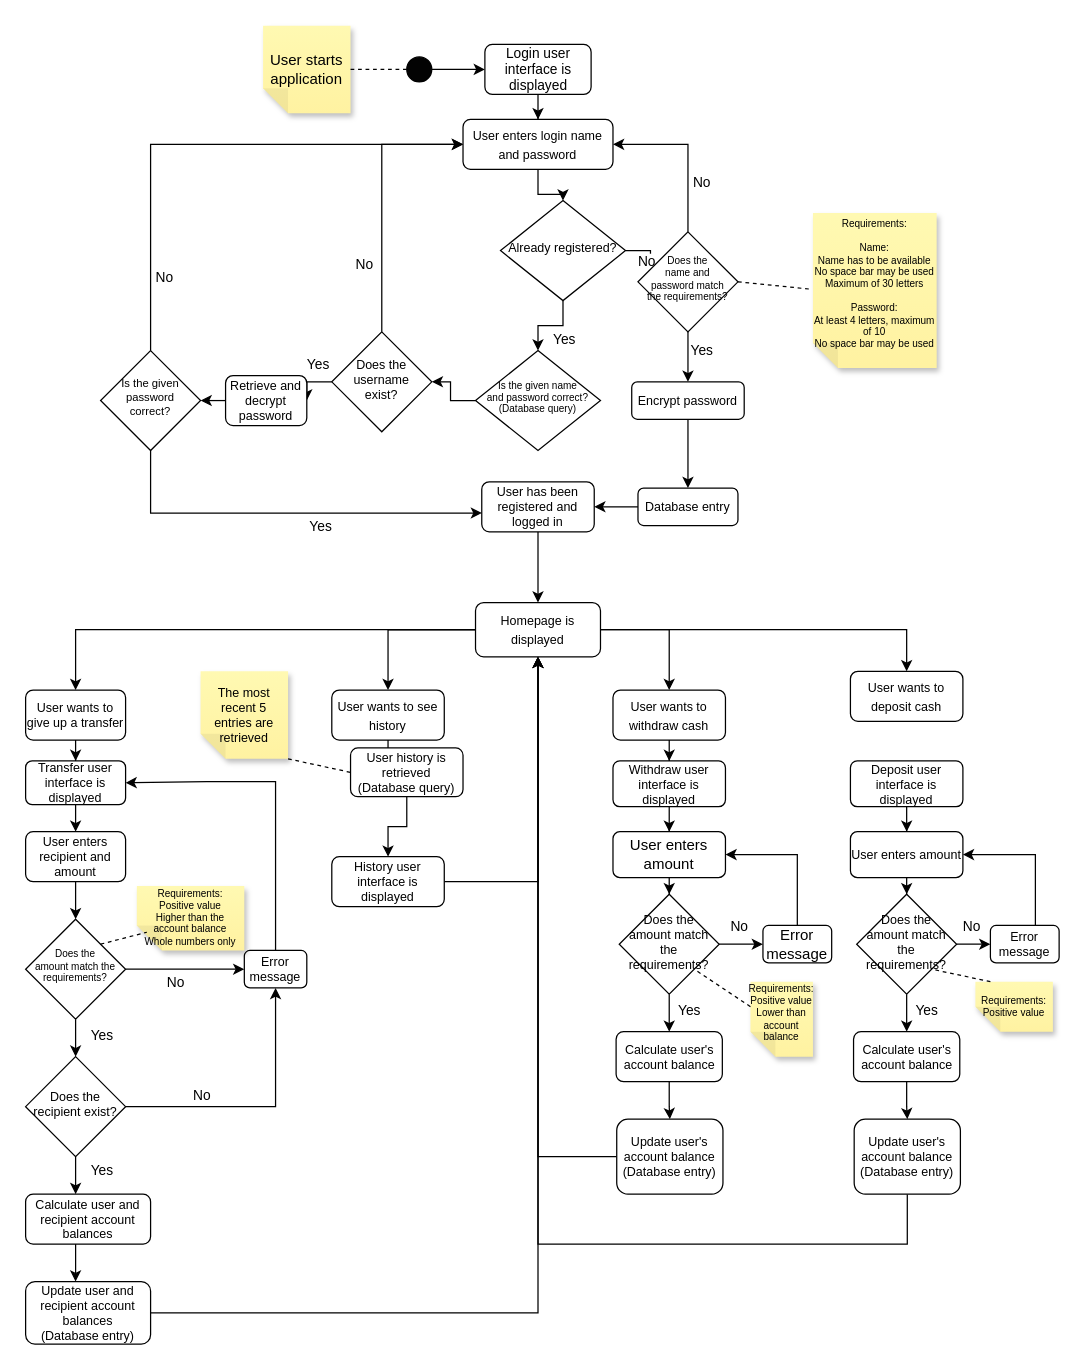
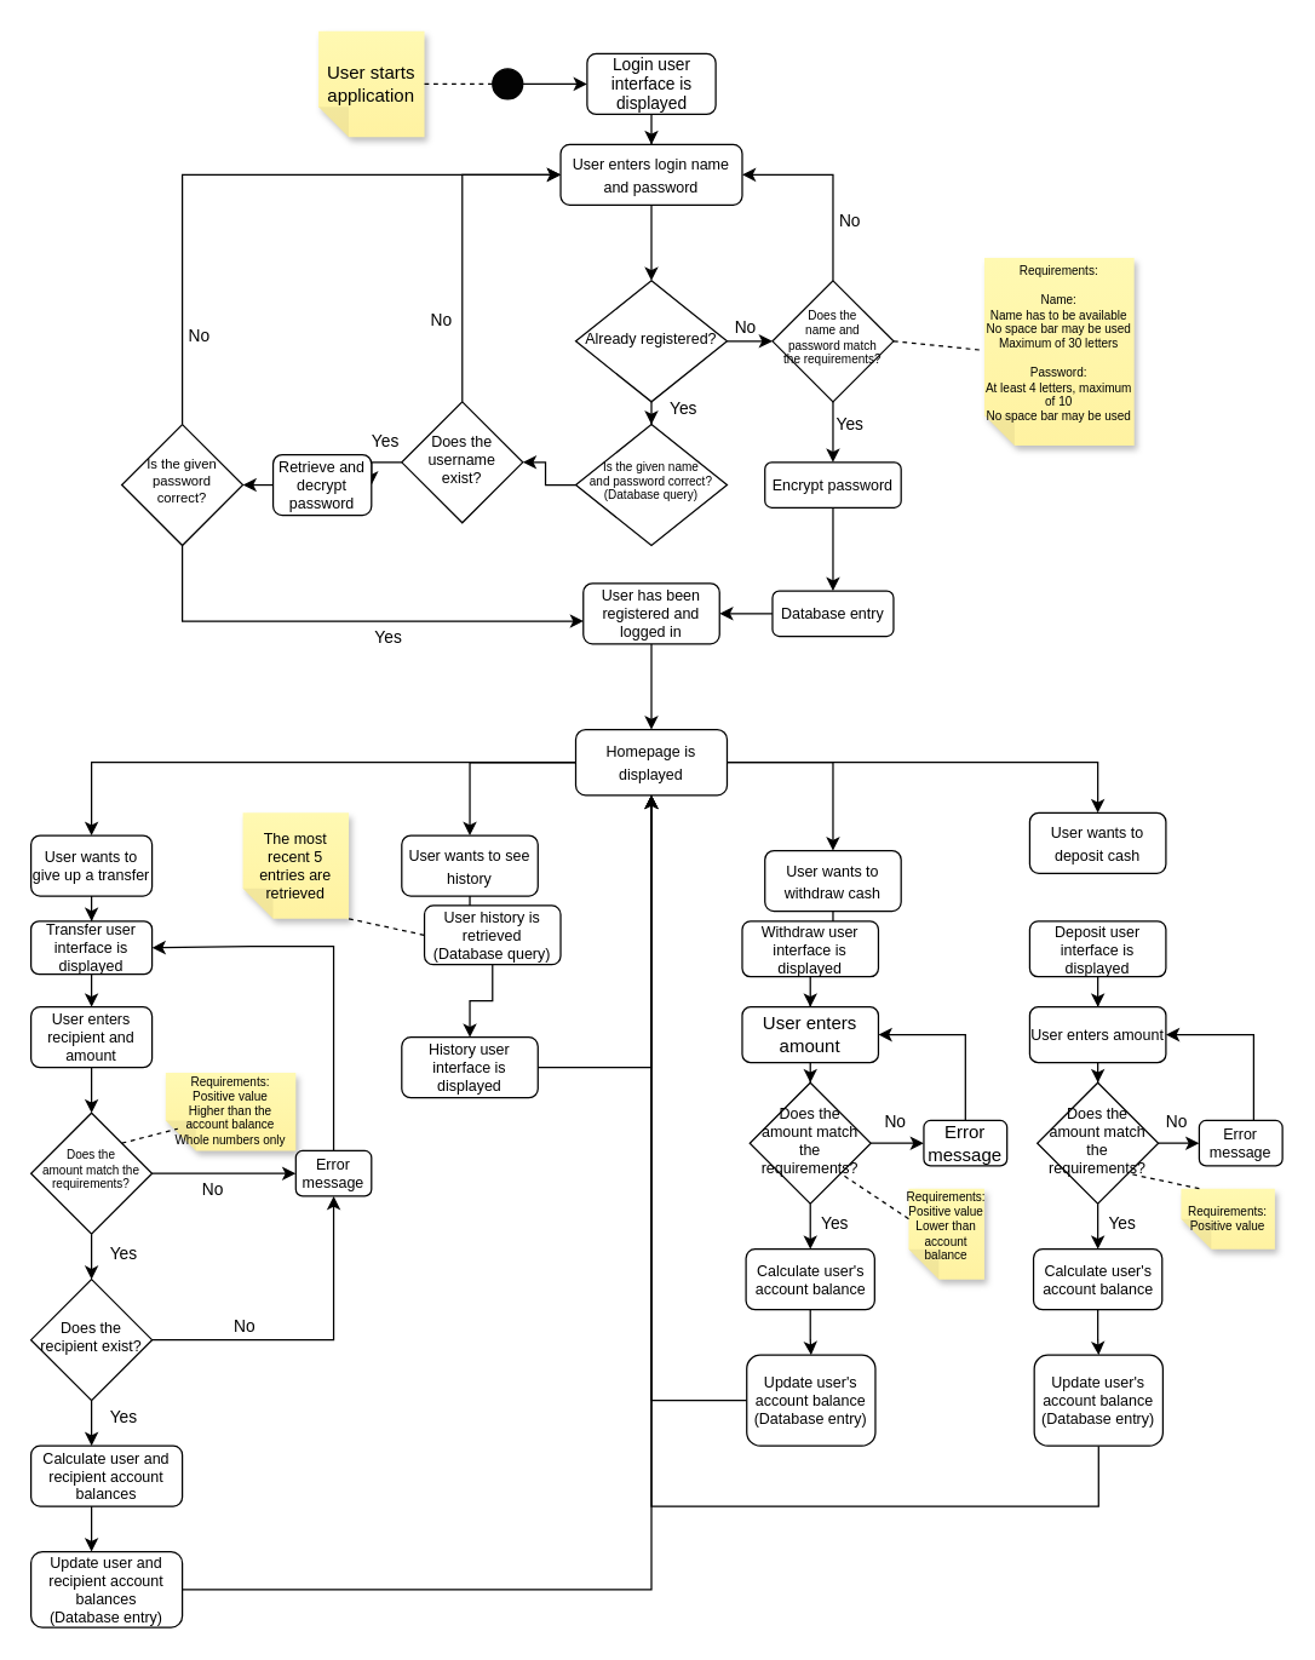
- <mxCell id="8" value="&lt;font style=&quot;font-size: 10px;&quot;&gt;Already registered?&lt;/font&gt;" style="rhombus;whiteSpace=wrap;html=1;shadow=0;fontFamily=Helvetica;fontSize=10;align=center;strokeWidth=1;spacing=6;spacingTop=-4;" parent="1" vertex="1"><mxGeometry x="400" y="160" width="100" height="80" as="geometry" /></mxCell>
+ <mxCell id="8" value="&lt;font style=&quot;font-size: 10px;&quot;&gt;Already registered?&lt;/font&gt;" style="rhombus;whiteSpace=wrap;html=1;shadow=0;fontFamily=Helvetica;fontSize=10;align=center;strokeWidth=1;spacing=6;spacingTop=-4;" parent="1" vertex="1"><mxGeometry x="380" y="185" width="100" height="80" as="geometry" /></mxCell>
- <mxCell id="28" value="&lt;font style=&quot;font-size: 10px;&quot;&gt;User wants to withdraw cash&lt;br style=&quot;font-size: 10px;&quot;&gt;&lt;/font&gt;" style="rounded=1;whiteSpace=wrap;html=1;fontSize=12;glass=0;strokeWidth=1;shadow=0;" vertex="1" parent="1"><mxGeometry x="490" y="551.67" width="90" height="40" as="geometry" /></mxCell>
+ <mxCell id="28" value="&lt;font style=&quot;font-size: 10px;&quot;&gt;User wants to withdraw cash&lt;br style=&quot;font-size: 10px;&quot;&gt;&lt;/font&gt;" style="rounded=1;whiteSpace=wrap;html=1;fontSize=12;glass=0;strokeWidth=1;shadow=0;" vertex="1" parent="1"><mxGeometry x="505" y="561.67" width="90" height="40" as="geometry" /></mxCell>
